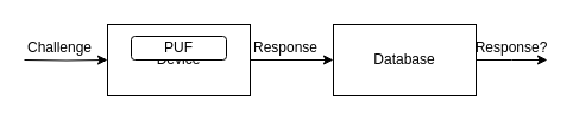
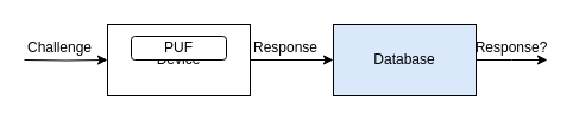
- <mxCell id="9" value="Database" style="rounded=0;whiteSpace=wrap;html=1;" vertex="1" parent="1"><mxGeometry x="280" y="20" width="120" height="60" as="geometry" /></mxCell>
+ <mxCell id="9" value="Database" style="rounded=0;whiteSpace=wrap;html=1;fillColor=#dae8fc;" vertex="1" parent="1"><mxGeometry x="280" y="20" width="120" height="60" as="geometry" /></mxCell>
